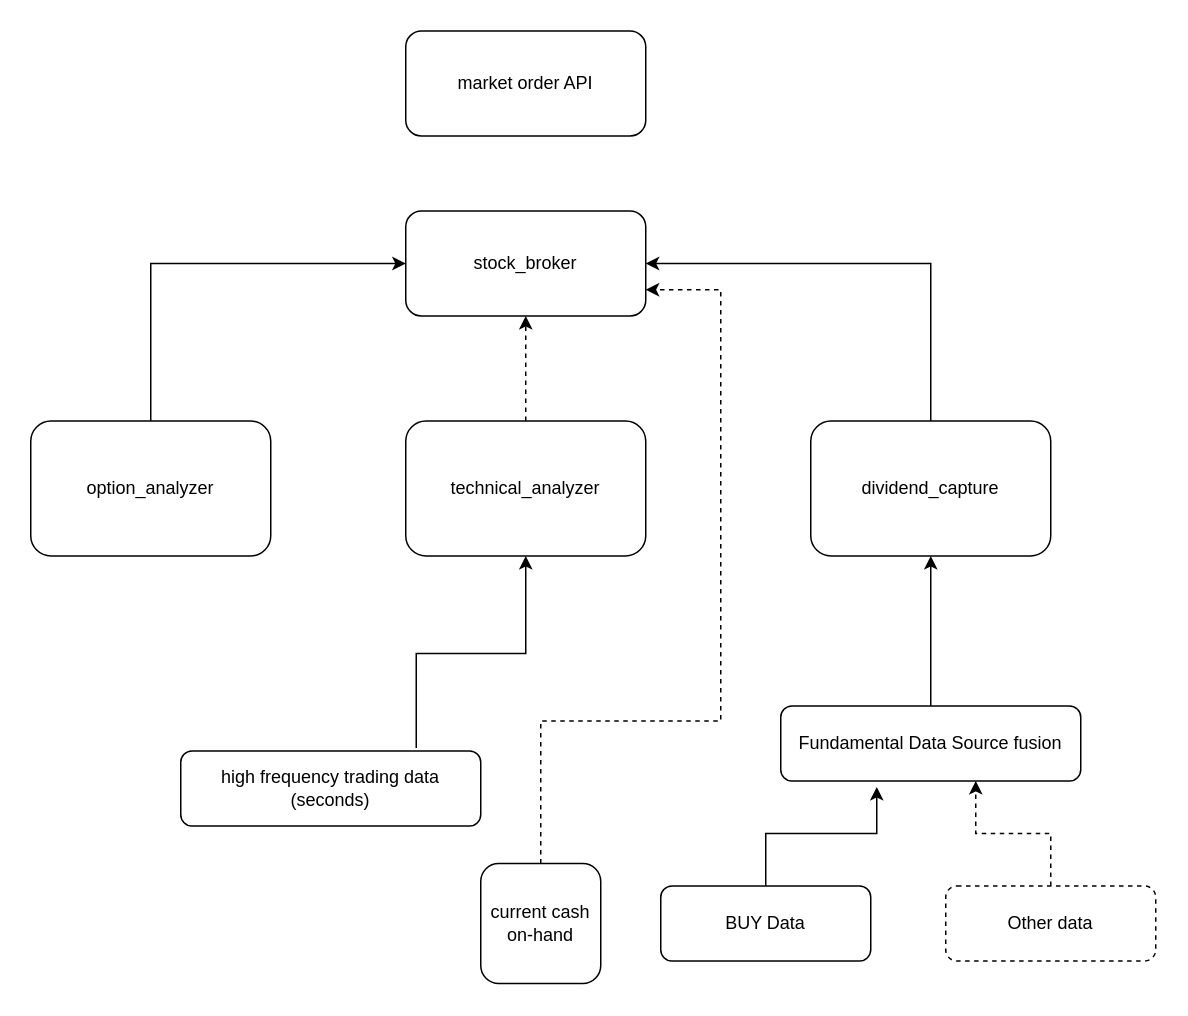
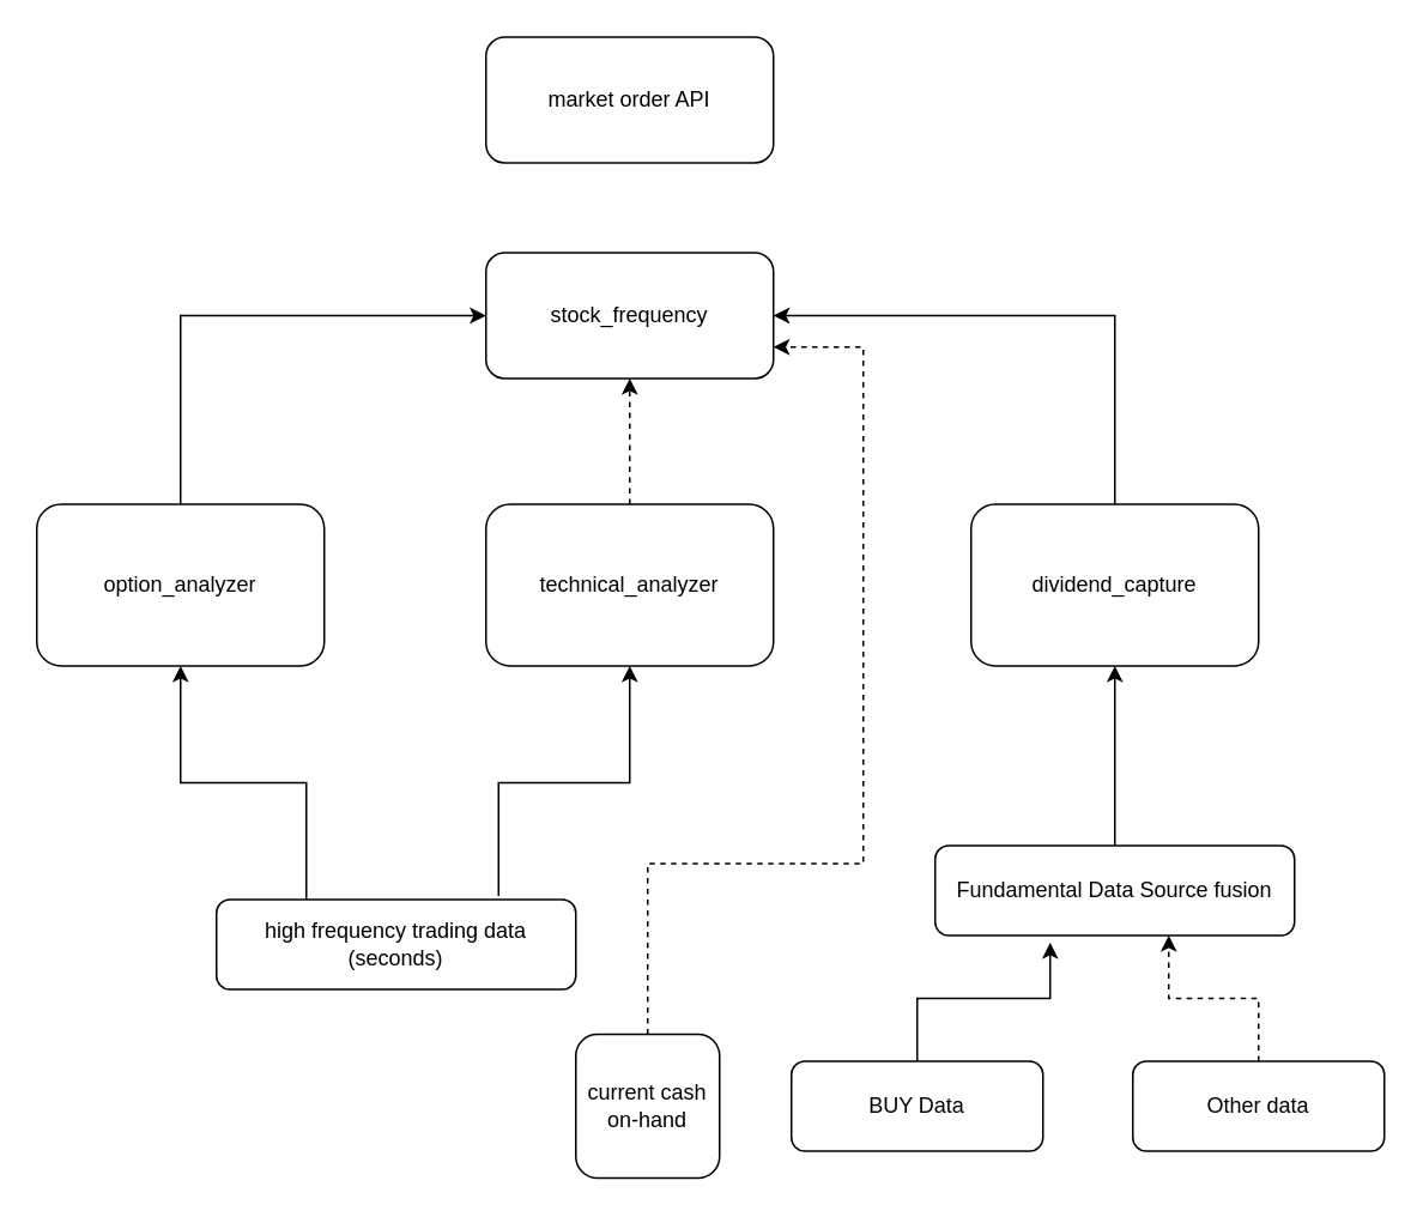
- <mxCell id="17" value="stock_broker" style="rounded=1;whiteSpace=wrap;html=1;" vertex="1" parent="1"><mxGeometry x="270" y="140" width="160" height="70" as="geometry" /></mxCell>
+ <mxCell id="17" value="stock_frequency" style="rounded=1;whiteSpace=wrap;html=1;" vertex="1" parent="1"><mxGeometry x="270" y="140" width="160" height="70" as="geometry" /></mxCell>
+ <mxCell id="15" style="edgeStyle=orthogonalEdgeStyle;rounded=0;orthogonalLoop=1;jettySize=auto;html=1;entryX=0.5;entryY=1;entryDx=0;entryDy=0;exitX=0.25;exitY=0;exitDx=0;exitDy=0;" edge="1" parent="1" source="16" target="5"><mxGeometry relative="1" as="geometry" /></mxCell>
- <mxCell id="11" value="Other data" style="rounded=1;whiteSpace=wrap;html=1;dashed=1;" vertex="1" parent="1"><mxGeometry x="630" y="590" width="140" height="50" as="geometry" /></mxCell>
+ <mxCell id="11" value="Other data" style="rounded=1;whiteSpace=wrap;html=1;" vertex="1" parent="1"><mxGeometry x="630" y="590" width="140" height="50" as="geometry" /></mxCell>
